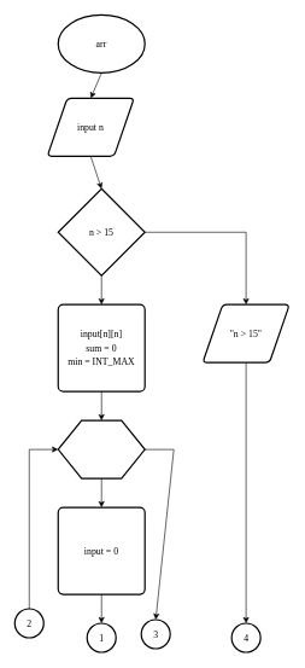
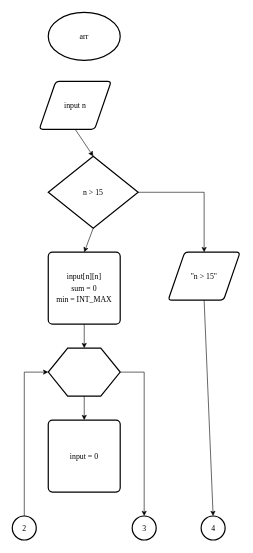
- <mxCell id="12" value="" style="endArrow=classic;html=1;rounded=0;exitX=0.5;exitY=1;exitDx=0;exitDy=0;exitPerimeter=0;entryX=0.5;entryY=0;entryDx=0;entryDy=0;fontFamily=Times New Roman;labelBackgroundColor=none;fontStyle=0;fontSize=13;fontColor=#000000;" parent="1" source="2" target="3" edge="1"><mxGeometry width="50" height="50" relative="1" as="geometry"><mxPoint x="260" y="180" as="sourcePoint" /><mxPoint x="310" y="130" as="targetPoint" /></mxGeometry></mxCell>
- <mxCell id="4" value="&lt;span lang=&quot;EN-US&quot; style=&quot;font-size: 13px; line-height: 150%;&quot;&gt;n &lt;/span&gt;&lt;span lang=&quot;EN-US&quot; style=&quot;font-size: 13px; line-height: 150%;&quot;&gt;&amp;gt; &lt;/span&gt;&lt;span lang=&quot;EN-US&quot; style=&quot;font-size: 13px; line-height: 150%;&quot;&gt;15&lt;/span&gt;" style="strokeWidth=2;html=1;shape=mxgraph.flowchart.decision;whiteSpace=wrap;fontFamily=Times New Roman;labelBackgroundColor=none;fontStyle=0;fontSize=13;fontColor=#000000;" parent="1" vertex="1"><mxGeometry x="80" y="260" width="120" height="120" as="geometry" /></mxCell>
+ <mxCell id="4" value="&lt;span lang=&quot;EN-US&quot; style=&quot;font-size: 13px; line-height: 150%;&quot;&gt;n &lt;/span&gt;&lt;span lang=&quot;EN-US&quot; style=&quot;font-size: 13px; line-height: 150%;&quot;&gt;&amp;gt; &lt;/span&gt;&lt;span lang=&quot;EN-US&quot; style=&quot;font-size: 13px; line-height: 150%;&quot;&gt;15&lt;/span&gt;" style="strokeWidth=2;html=1;shape=mxgraph.flowchart.decision;whiteSpace=wrap;fontFamily=Times New Roman;labelBackgroundColor=none;fontStyle=0;fontSize=13;fontColor=#000000;" parent="1" vertex="1"><mxGeometry x="80" y="260" width="150" height="120" as="geometry" /></mxCell>
- <mxCell id="17" value="" style="endArrow=classic;html=1;rounded=0;exitX=0.5;exitY=1;exitDx=0;exitDy=0;entryX=0.5;entryY=0;entryDx=0;entryDy=0;entryPerimeter=0;fontFamily=Times New Roman;labelBackgroundColor=none;fontStyle=0;fontSize=13;fontColor=#000000;" parent="1" source="7" target="8" edge="1"><mxGeometry width="50" height="50" relative="1" as="geometry"><mxPoint x="150" y="670" as="sourcePoint" /><mxPoint x="150" y="710" as="targetPoint" /></mxGeometry></mxCell>
- <mxCell id="10" value="2" style="verticalLabelPosition=middle;verticalAlign=middle;html=1;shape=mxgraph.flowchart.on-page_reference;strokeWidth=2;fontFamily=Times New Roman;labelBackgroundColor=none;fontStyle=0;fontSize=13;fontColor=#000000;labelPosition=center;align=center;" parent="1" vertex="1"><mxGeometry x="20" y="840" width="40" height="40" as="geometry" /></mxCell>
+ <mxCell id="10" value="2" style="verticalLabelPosition=middle;verticalAlign=middle;html=1;shape=mxgraph.flowchart.on-page_reference;strokeWidth=2;fontFamily=Times New Roman;labelBackgroundColor=none;fontStyle=0;fontSize=13;fontColor=#000000;labelPosition=center;align=center;" parent="1" vertex="1"><mxGeometry x="20" y="860" width="40" height="40" as="geometry" /></mxCell>
- <mxCell id="9" value="3" style="verticalLabelPosition=middle;verticalAlign=middle;html=1;shape=mxgraph.flowchart.on-page_reference;strokeWidth=2;fontFamily=Times New Roman;labelBackgroundColor=none;fontStyle=0;fontSize=13;fontColor=#000000;labelPosition=center;align=center;" parent="1" vertex="1"><mxGeometry x="195" y="855" width="40" height="40" as="geometry" /></mxCell>
+ <mxCell id="9" value="3" style="verticalLabelPosition=middle;verticalAlign=middle;html=1;shape=mxgraph.flowchart.on-page_reference;strokeWidth=2;fontFamily=Times New Roman;labelBackgroundColor=none;fontStyle=0;fontSize=13;fontColor=#000000;labelPosition=center;align=center;" parent="1" vertex="1"><mxGeometry x="220" y="860" width="40" height="40" as="geometry" /></mxCell>
- <mxCell id="8" value="1" style="verticalLabelPosition=middle;verticalAlign=middle;html=1;shape=mxgraph.flowchart.on-page_reference;strokeWidth=2;fontFamily=Times New Roman;labelBackgroundColor=none;fontStyle=0;fontSize=13;fontColor=#000000;labelPosition=center;align=center;" parent="1" vertex="1"><mxGeometry x="120" y="860" width="40" height="40" as="geometry" /></mxCell>
- <mxCell id="11" value="4" style="verticalLabelPosition=middle;verticalAlign=middle;html=1;shape=mxgraph.flowchart.on-page_reference;strokeWidth=2;fontFamily=Times New Roman;labelBackgroundColor=none;fontStyle=0;fontSize=13;fontColor=#000000;labelPosition=center;align=center;" parent="1" vertex="1"><mxGeometry x="320" y="860" width="40" height="40" as="geometry" /></mxCell>
+ <mxCell id="11" value="4" style="verticalLabelPosition=middle;verticalAlign=middle;html=1;shape=mxgraph.flowchart.on-page_reference;strokeWidth=2;fontFamily=Times New Roman;labelBackgroundColor=none;fontStyle=0;fontSize=13;fontColor=#000000;labelPosition=center;align=center;" parent="1" vertex="1"><mxGeometry x="335" y="860" width="40" height="40" as="geometry" /></mxCell>
